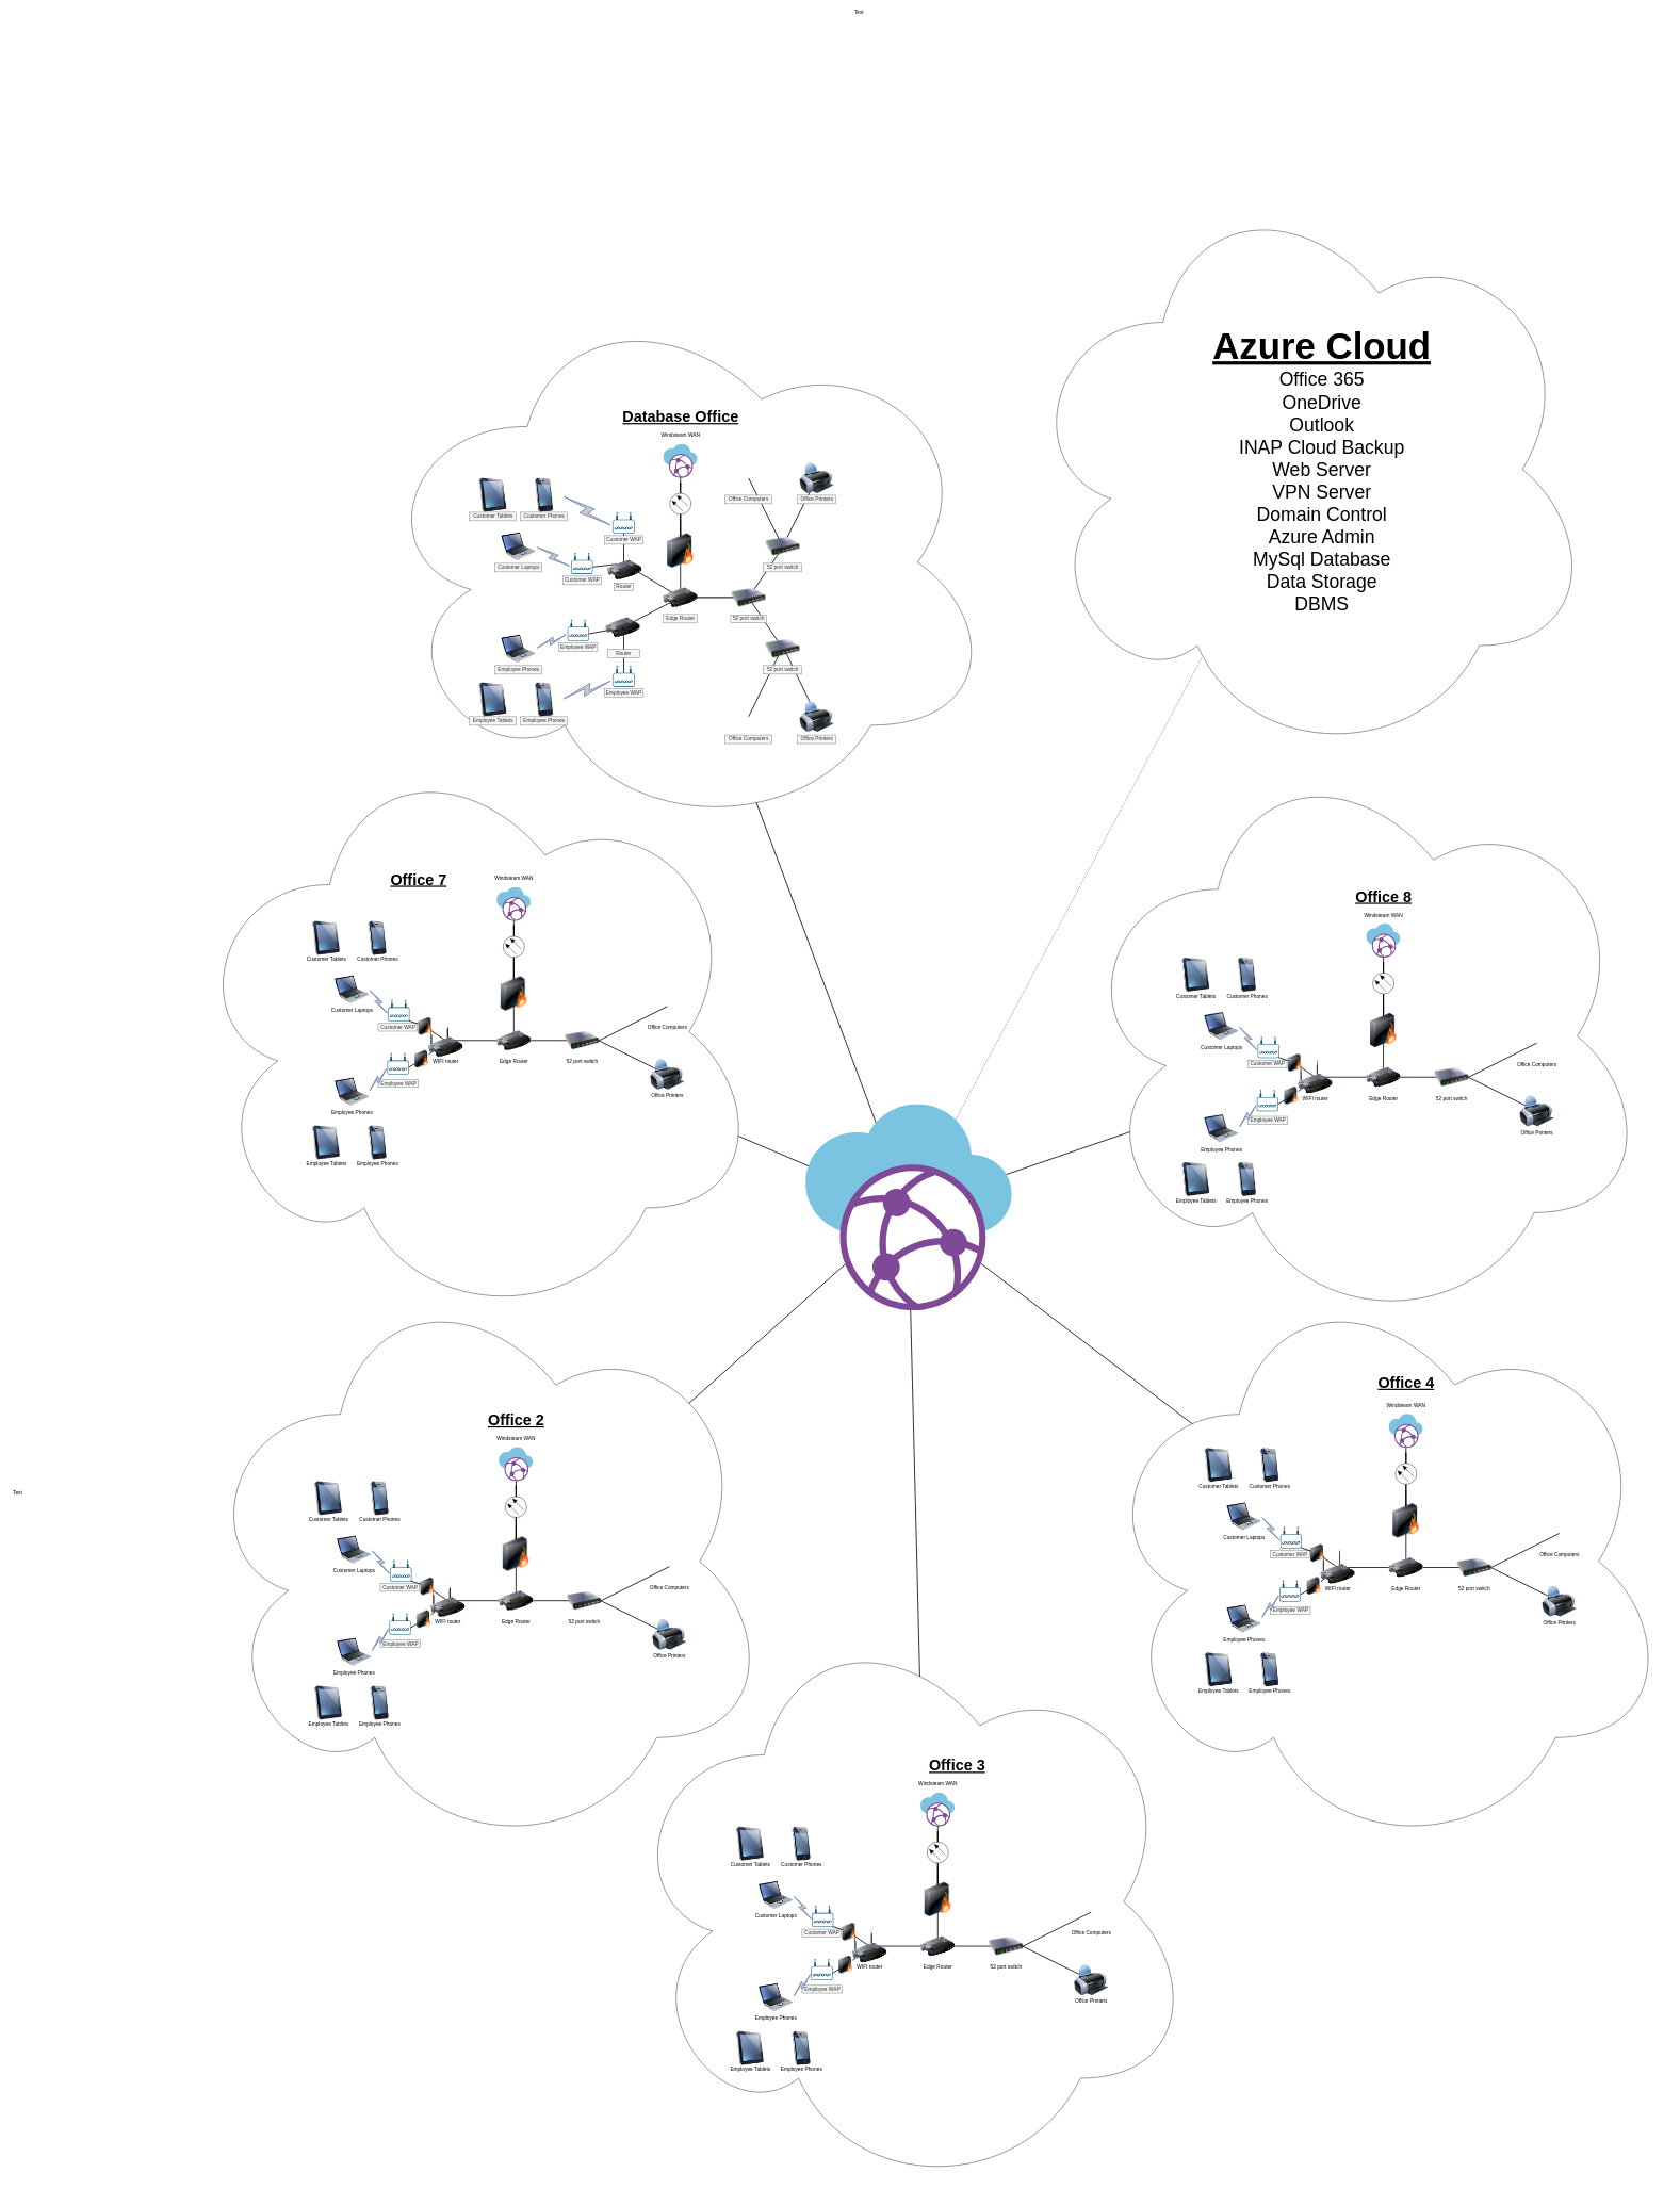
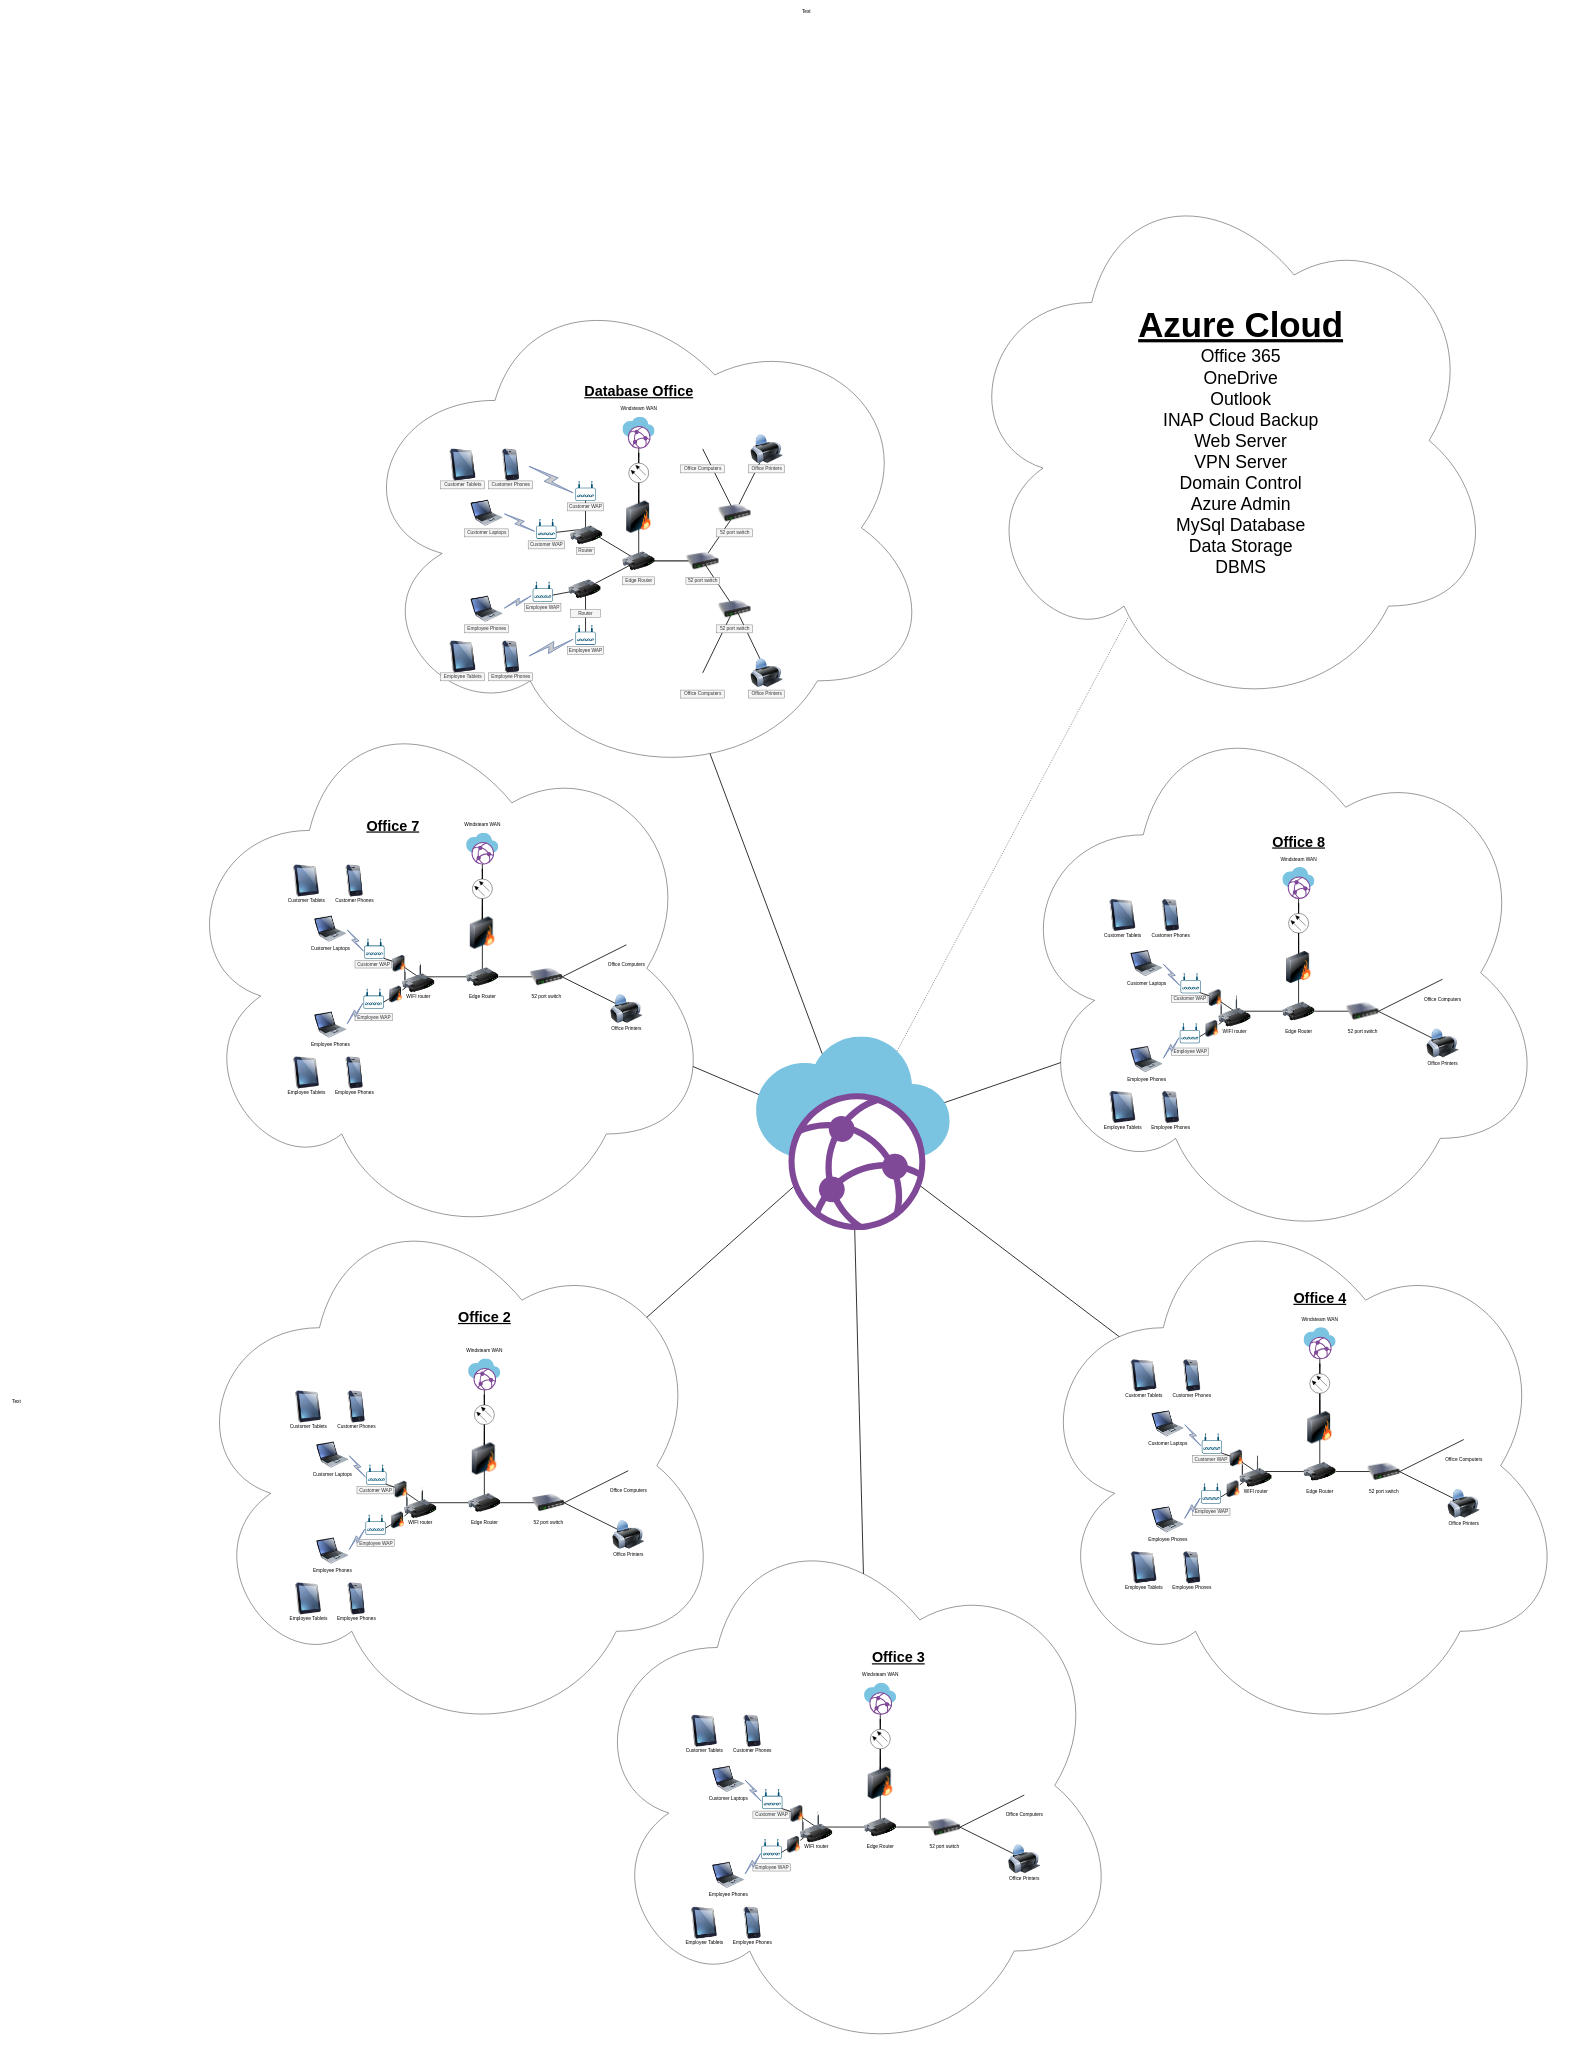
- <mxCell id="204" value="&lt;font style=&quot;font-size: 36px&quot;&gt;&lt;b&gt;&lt;u&gt;Office 2&lt;/u&gt;&lt;/b&gt;&lt;/font&gt;" style="text;html=1;align=center;verticalAlign=middle;resizable=0;points=[];autosize=1;" parent="1" vertex="1"><mxGeometry x="1139" y="3320" width="142" height="26" as="geometry" /></mxCell>
+ <mxCell id="204" value="&lt;font style=&quot;font-size: 36px&quot;&gt;&lt;b&gt;&lt;u&gt;Office 2&lt;/u&gt;&lt;/b&gt;&lt;/font&gt;" style="text;html=1;align=center;verticalAlign=middle;resizable=0;points=[];autosize=1;" parent="1" vertex="1"><mxGeometry x="1139" y="3280" width="142" height="26" as="geometry" /></mxCell>
